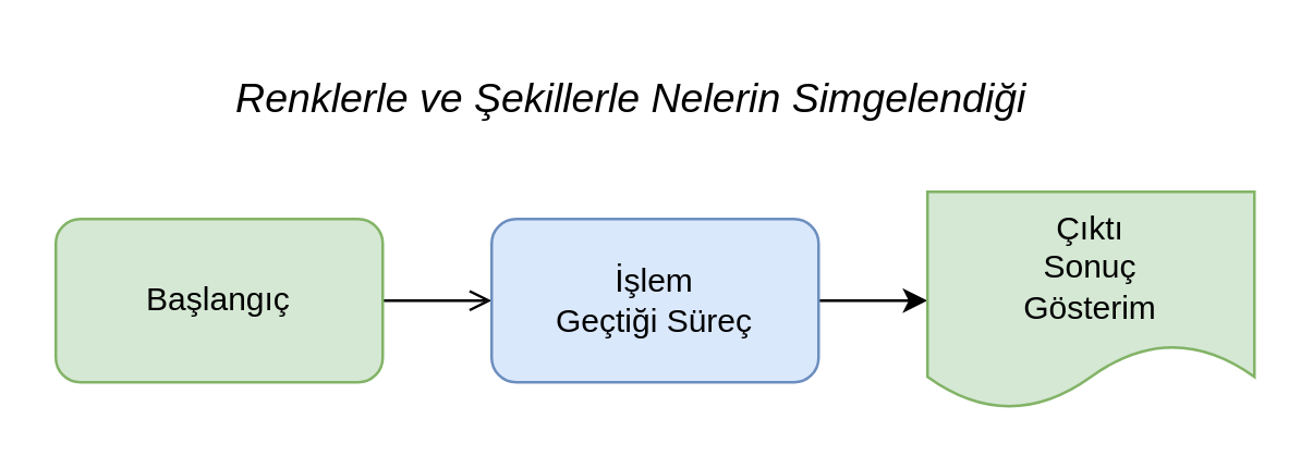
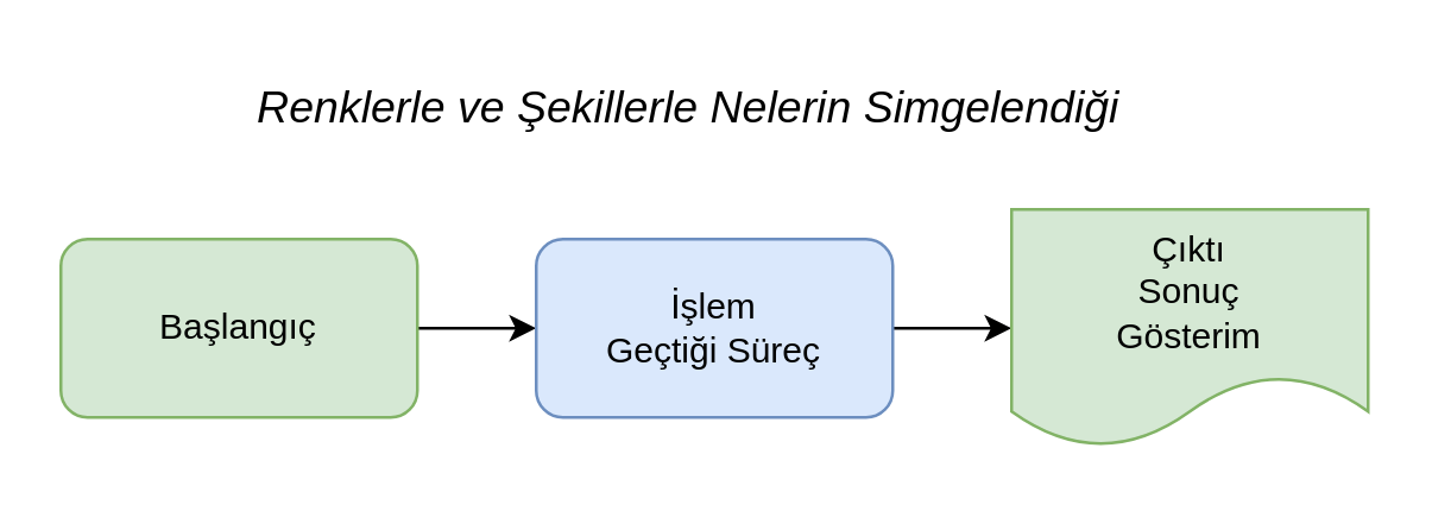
- <mxCell id="2" value="" style="edgeStyle=orthogonalEdgeStyle;rounded=0;orthogonalLoop=1;jettySize=auto;html=1;endArrow=open;" edge="1" parent="1" source="3" target="5"><mxGeometry relative="1" as="geometry" /></mxCell>
+ <mxCell id="2" value="" style="edgeStyle=orthogonalEdgeStyle;rounded=0;orthogonalLoop=1;jettySize=auto;html=1;" edge="1" parent="1" source="3" target="5"><mxGeometry relative="1" as="geometry" /></mxCell>
